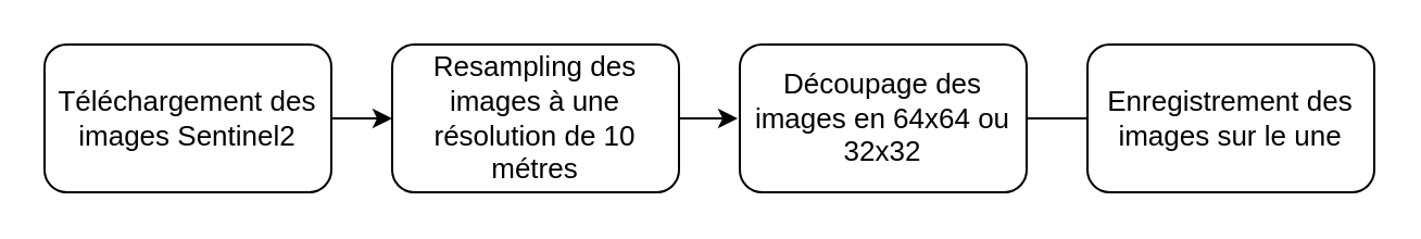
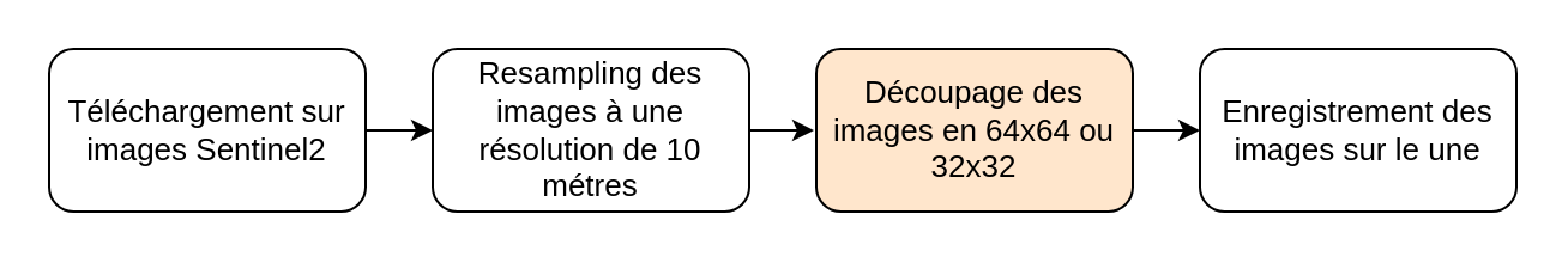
- <mxCell id="3" value="&lt;span style=&quot;font-size: 13px&quot;&gt;Téléchargement des images Sentinel2&lt;/span&gt;" style="rounded=1;whiteSpace=wrap;html=1;" vertex="1" parent="1"><mxGeometry x="20" y="20" width="132" height="68" as="geometry" /></mxCell>
+ <mxCell id="3" value="&lt;span style=&quot;font-size: 13px&quot;&gt;Téléchargement sur images Sentinel2&lt;/span&gt;" style="rounded=1;whiteSpace=wrap;html=1;" vertex="1" parent="1"><mxGeometry x="20" y="20" width="132" height="68" as="geometry" /></mxCell>
- <mxCell id="7" value="&lt;span style=&quot;font-size: 13px&quot;&gt;Découpage des images en 64x64 ou 32x32&lt;/span&gt;" style="rounded=1;whiteSpace=wrap;html=1;" vertex="1" parent="1"><mxGeometry x="340" y="20" width="132" height="68" as="geometry" /></mxCell>
+ <mxCell id="7" value="&lt;span style=&quot;font-size: 13px&quot;&gt;Découpage des images en 64x64 ou 32x32&lt;/span&gt;" style="rounded=1;whiteSpace=wrap;html=1;fillColor=#ffe6cc;" vertex="1" parent="1"><mxGeometry x="340" y="20" width="132" height="68" as="geometry" /></mxCell>
- <mxCell id="6" style="edgeStyle=orthogonalEdgeStyle;rounded=0;orthogonalLoop=1;jettySize=auto;html=1;entryX=0;entryY=0.5;entryDx=0;entryDy=0;endArrow=none;" edge="1" parent="1" source="7" target="8"><mxGeometry relative="1" as="geometry" /></mxCell>
+ <mxCell id="6" style="edgeStyle=orthogonalEdgeStyle;rounded=0;orthogonalLoop=1;jettySize=auto;html=1;entryX=0;entryY=0.5;entryDx=0;entryDy=0;" edge="1" parent="1" source="7" target="8"><mxGeometry relative="1" as="geometry" /></mxCell>
